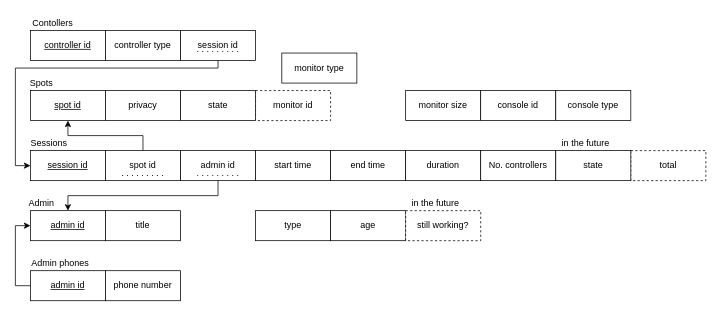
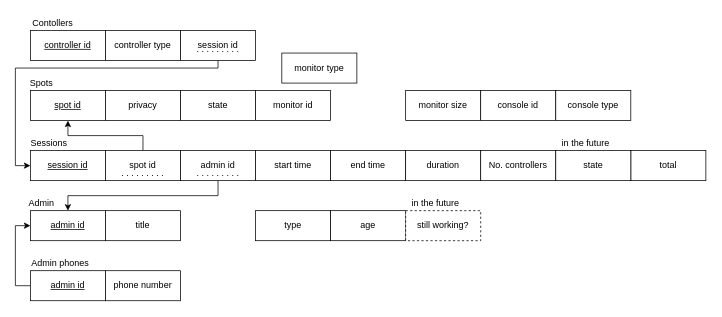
- <mxCell id="2" value="monitor id" style="whiteSpace=wrap;html=1;align=center;dashed=1;" parent="1" vertex="1"><mxGeometry x="340" y="120" width="100" height="40" as="geometry" /></mxCell>
+ <mxCell id="2" value="monitor id" style="whiteSpace=wrap;html=1;align=center;" parent="1" vertex="1"><mxGeometry x="340" y="120" width="100" height="40" as="geometry" /></mxCell>
- <mxCell id="12" value="total" style="whiteSpace=wrap;html=1;align=center;dashed=1;" parent="1" vertex="1"><mxGeometry x="840" y="200" width="100" height="40" as="geometry" /></mxCell>
+ <mxCell id="12" value="total" style="whiteSpace=wrap;html=1;align=center;" parent="1" vertex="1"><mxGeometry x="840" y="200" width="100" height="40" as="geometry" /></mxCell>
